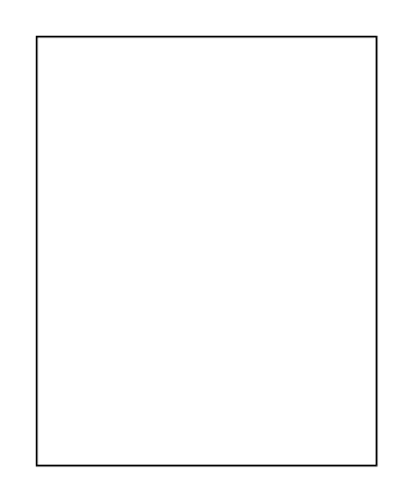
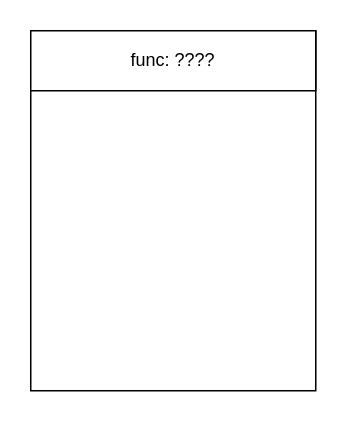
+ <mxCell id="3" value="func: ????" style="rounded=0;whiteSpace=wrap;html=1;" vertex="1" parent="1"><mxGeometry x="20" y="20" width="190" height="40" as="geometry" /></mxCell>
